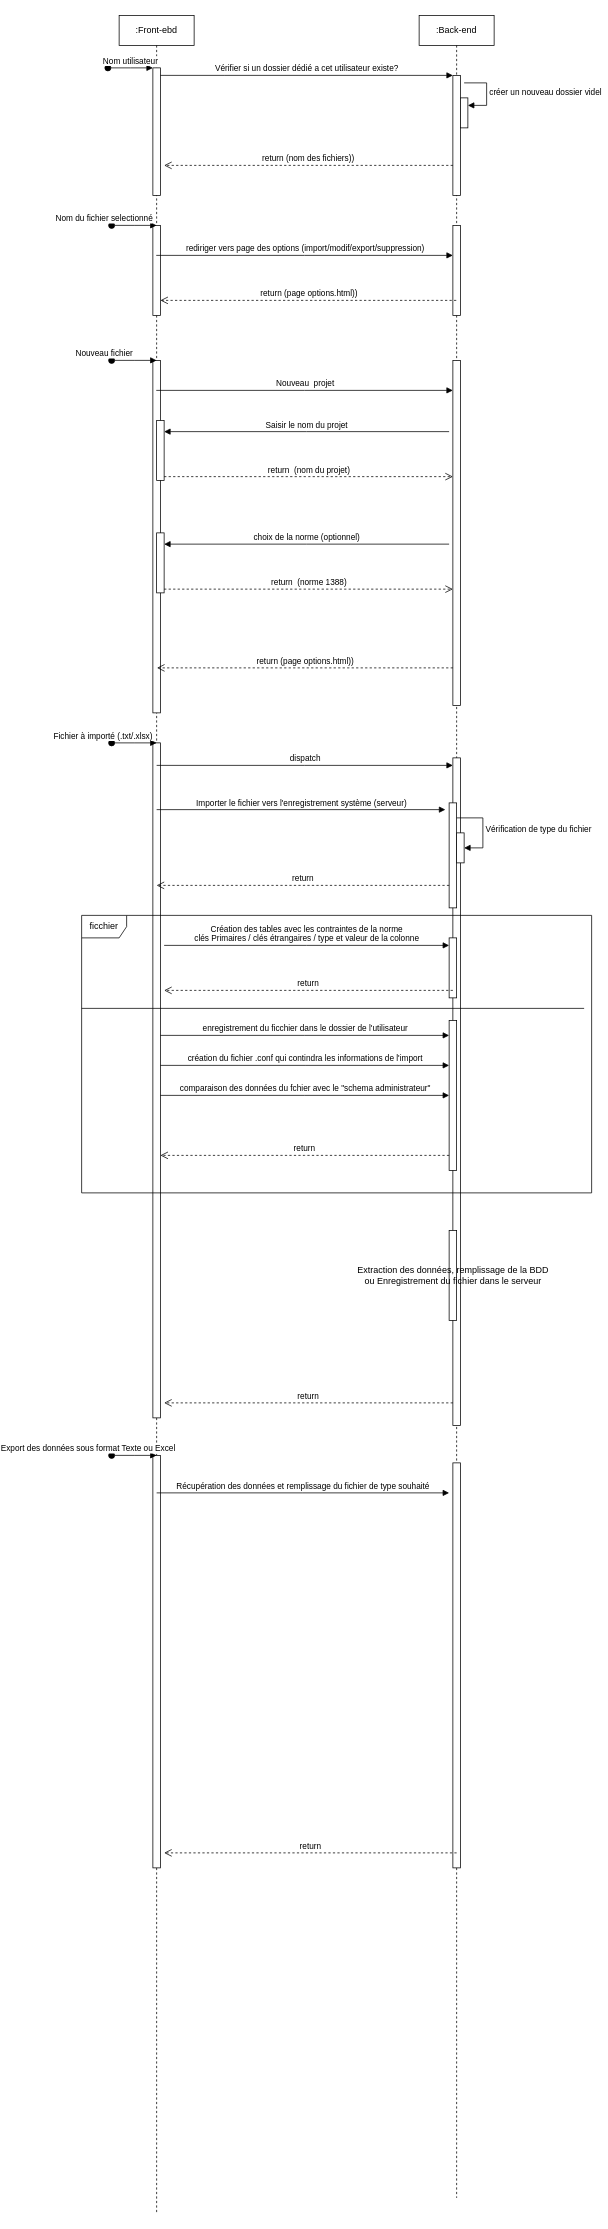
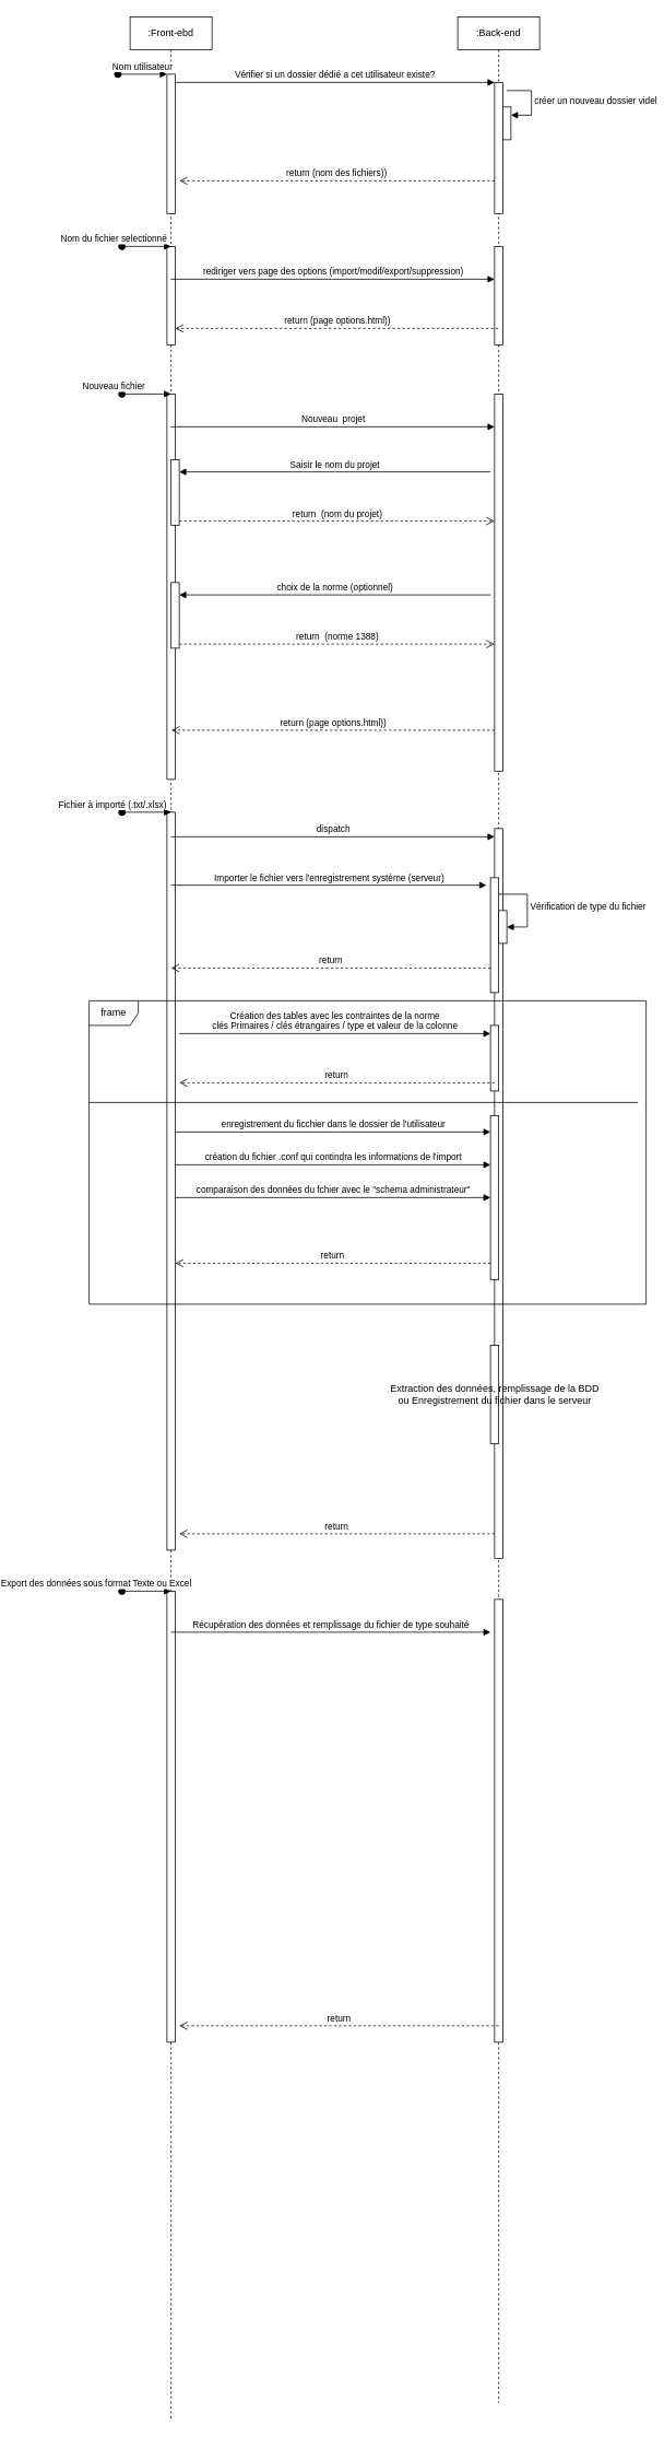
- <mxCell id="43" value="ficchier" style="shape=umlFrame;whiteSpace=wrap;html=1;pointerEvents=0;" vertex="1" parent="1"><mxGeometry x="20" y="1220" width="680" height="370" as="geometry" /></mxCell>
+ <mxCell id="43" value="frame" style="shape=umlFrame;whiteSpace=wrap;html=1;pointerEvents=0;" vertex="1" parent="1"><mxGeometry x="20" y="1220" width="680" height="370" as="geometry" /></mxCell>
